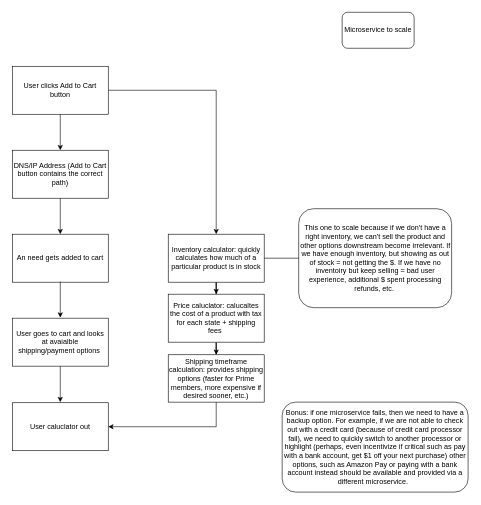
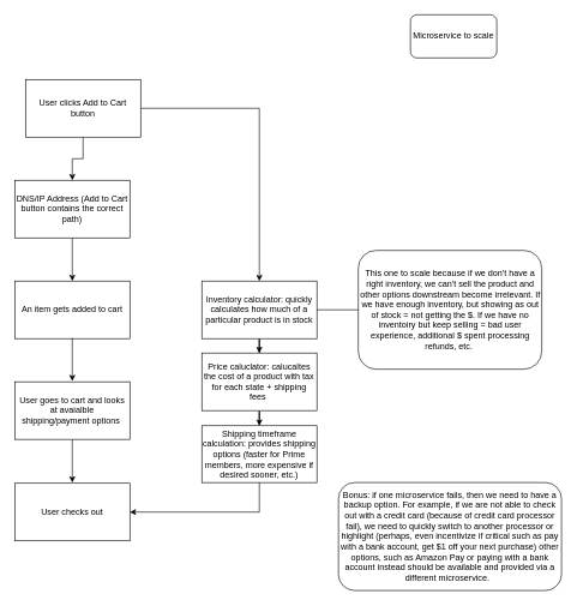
- <mxCell id="4" value="User clicks Add to Cart button" style="rounded=0;whiteSpace=wrap;html=1;" parent="1" vertex="1"><mxGeometry x="20" y="110" width="160" height="80" as="geometry" /></mxCell>
+ <mxCell id="4" value="User clicks Add to Cart button" style="rounded=0;whiteSpace=wrap;html=1;" parent="1" vertex="1"><mxGeometry x="35" y="110" width="160" height="80" as="geometry" /></mxCell>
- <mxCell id="11" value="An need gets added to cart" style="rounded=0;whiteSpace=wrap;html=1;" parent="1" vertex="1"><mxGeometry x="20" y="390" width="160" height="80" as="geometry" /></mxCell>
+ <mxCell id="11" value="An item gets added to cart" style="rounded=0;whiteSpace=wrap;html=1;" parent="1" vertex="1"><mxGeometry x="20" y="390" width="160" height="80" as="geometry" /></mxCell>
- <mxCell id="17" value="User caluclator out" style="rounded=0;whiteSpace=wrap;html=1;" vertex="1" parent="1"><mxGeometry x="20" y="671" width="160" height="80" as="geometry" /></mxCell>
+ <mxCell id="17" value="User checks out" style="rounded=0;whiteSpace=wrap;html=1;" vertex="1" parent="1"><mxGeometry x="20" y="671" width="160" height="80" as="geometry" /></mxCell>
